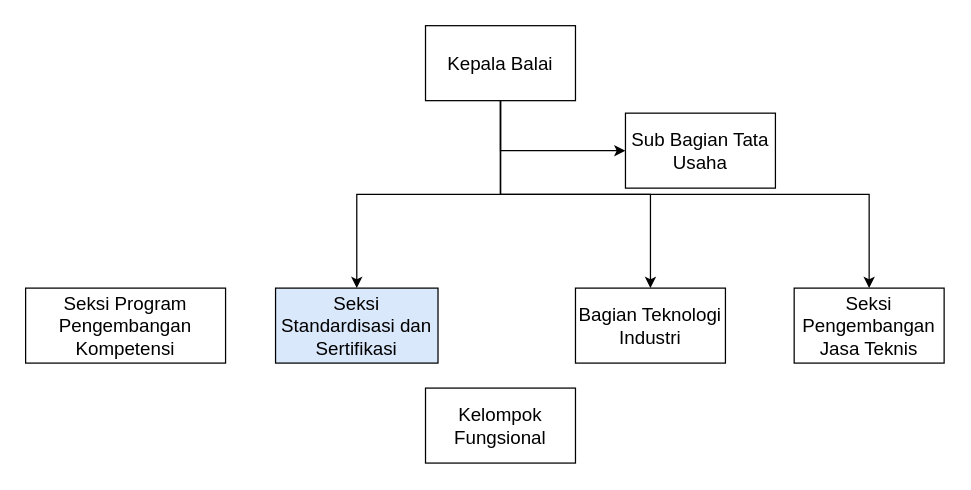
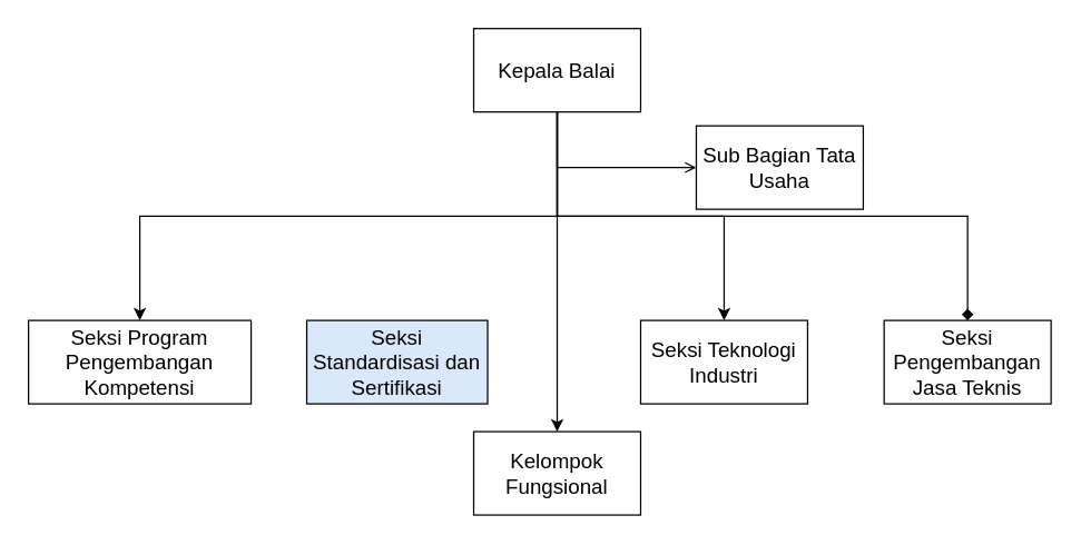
- <mxCell id="2" style="edgeStyle=orthogonalEdgeStyle;rounded=0;orthogonalLoop=1;jettySize=auto;html=1;exitX=0.5;exitY=1;exitDx=0;exitDy=0;entryX=0;entryY=0.5;entryDx=0;entryDy=0;" edge="1" parent="1" source="8" target="9"><mxGeometry relative="1" as="geometry" /></mxCell>
+ <mxCell id="2" style="edgeStyle=orthogonalEdgeStyle;rounded=0;orthogonalLoop=1;jettySize=auto;html=1;exitX=0.5;exitY=1;exitDx=0;exitDy=0;entryX=0;entryY=0.5;entryDx=0;entryDy=0;endArrow=open;" edge="1" parent="1" source="8" target="9"><mxGeometry relative="1" as="geometry" /></mxCell>
+ <mxCell id="3" style="edgeStyle=orthogonalEdgeStyle;rounded=0;orthogonalLoop=1;jettySize=auto;html=1;exitX=0.5;exitY=1;exitDx=0;exitDy=0;entryX=0.5;entryY=0;entryDx=0;entryDy=0;" edge="1" parent="1" source="8" target="10"><mxGeometry relative="1" as="geometry" /></mxCell>
- <mxCell id="4" style="edgeStyle=orthogonalEdgeStyle;rounded=0;orthogonalLoop=1;jettySize=auto;html=1;exitX=0.5;exitY=1;exitDx=0;exitDy=0;entryX=0.5;entryY=0;entryDx=0;entryDy=0;" edge="1" parent="1" source="8" target="11"><mxGeometry relative="1" as="geometry" /></mxCell>
- <mxCell id="7" style="edgeStyle=orthogonalEdgeStyle;rounded=0;orthogonalLoop=1;jettySize=auto;html=1;exitX=0.5;exitY=1;exitDx=0;exitDy=0;entryX=0.5;entryY=0;entryDx=0;entryDy=0;" edge="1" parent="1" source="8" target="13"><mxGeometry relative="1" as="geometry" /></mxCell>
+ <mxCell id="7" style="edgeStyle=orthogonalEdgeStyle;rounded=0;orthogonalLoop=1;jettySize=auto;html=1;exitX=0.5;exitY=1;exitDx=0;exitDy=0;entryX=0.5;entryY=0;entryDx=0;entryDy=0;endArrow=diamond;" edge="1" parent="1" source="8" target="13"><mxGeometry relative="1" as="geometry" /></mxCell>
+ <mxCell id="5" style="edgeStyle=orthogonalEdgeStyle;rounded=0;orthogonalLoop=1;jettySize=auto;html=1;exitX=0.5;exitY=1;exitDx=0;exitDy=0;entryX=0.5;entryY=0;entryDx=0;entryDy=0;" edge="1" parent="1" source="8" target="14"><mxGeometry relative="1" as="geometry" /></mxCell>
- <mxCell id="12" value="&lt;font style=&quot;font-size: 15px&quot;&gt;Bagian Teknologi Industri&lt;/font&gt;" style="rounded=0;whiteSpace=wrap;html=1;" vertex="1" parent="1"><mxGeometry x="460" y="230" width="120" height="60" as="geometry" /></mxCell>
+ <mxCell id="12" value="&lt;font style=&quot;font-size: 15px&quot;&gt;Seksi Teknologi Industri&lt;/font&gt;" style="rounded=0;whiteSpace=wrap;html=1;" vertex="1" parent="1"><mxGeometry x="460" y="230" width="120" height="60" as="geometry" /></mxCell>
